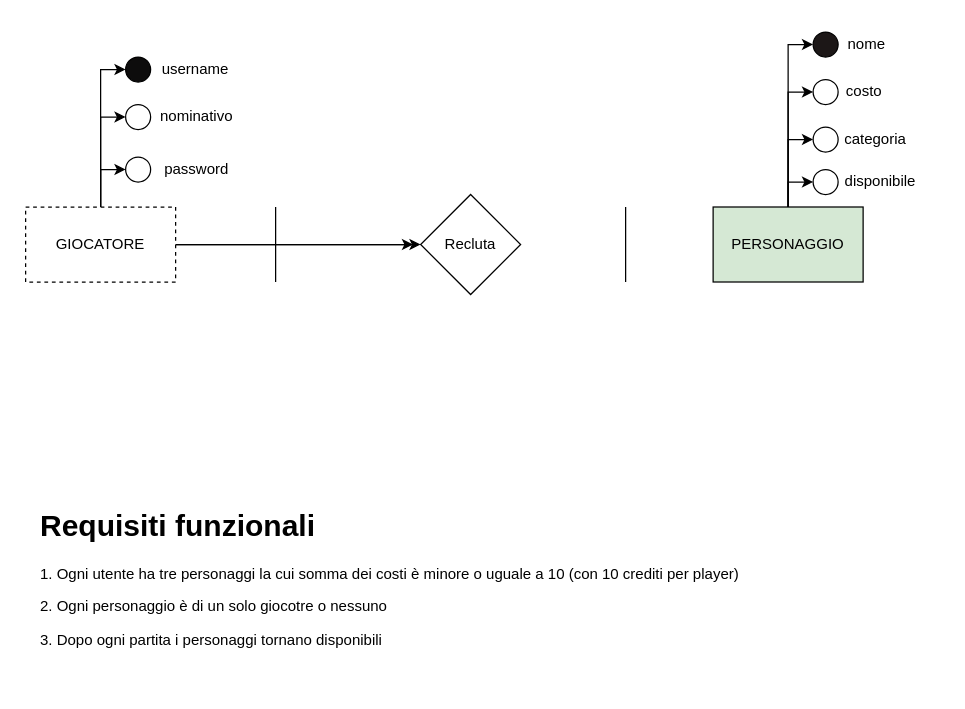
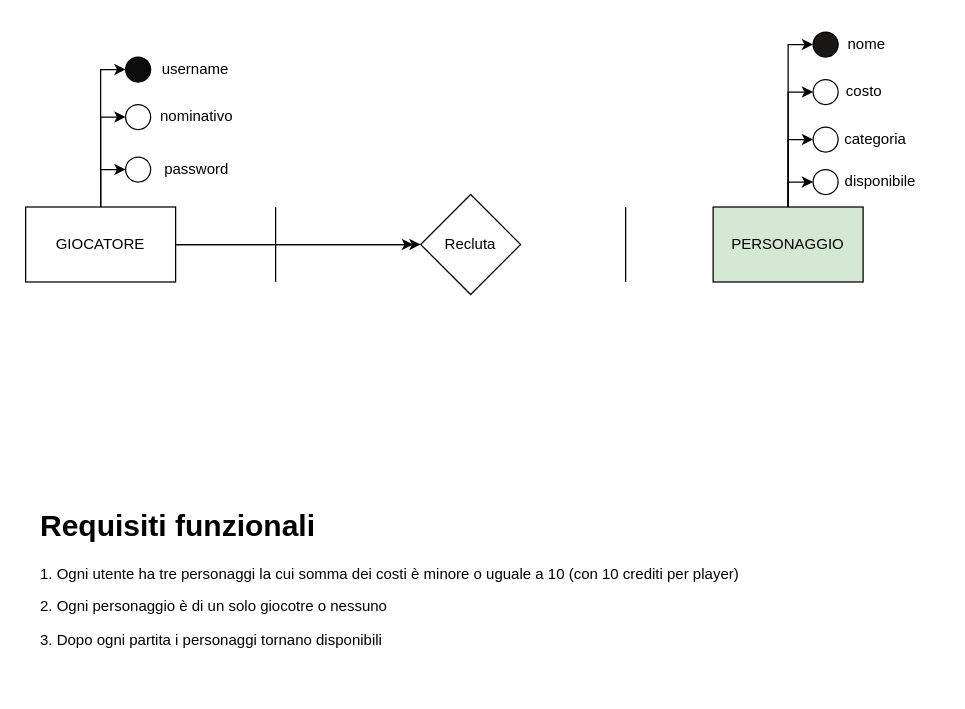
- <mxCell id="7" value="GIOCATORE" style="rounded=0;whiteSpace=wrap;html=1;dashed=1;" vertex="1" parent="1"><mxGeometry x="20" y="165" width="120" height="60" as="geometry" /></mxCell>
+ <mxCell id="7" value="GIOCATORE" style="rounded=0;whiteSpace=wrap;html=1;" vertex="1" parent="1"><mxGeometry x="20" y="165" width="120" height="60" as="geometry" /></mxCell>
